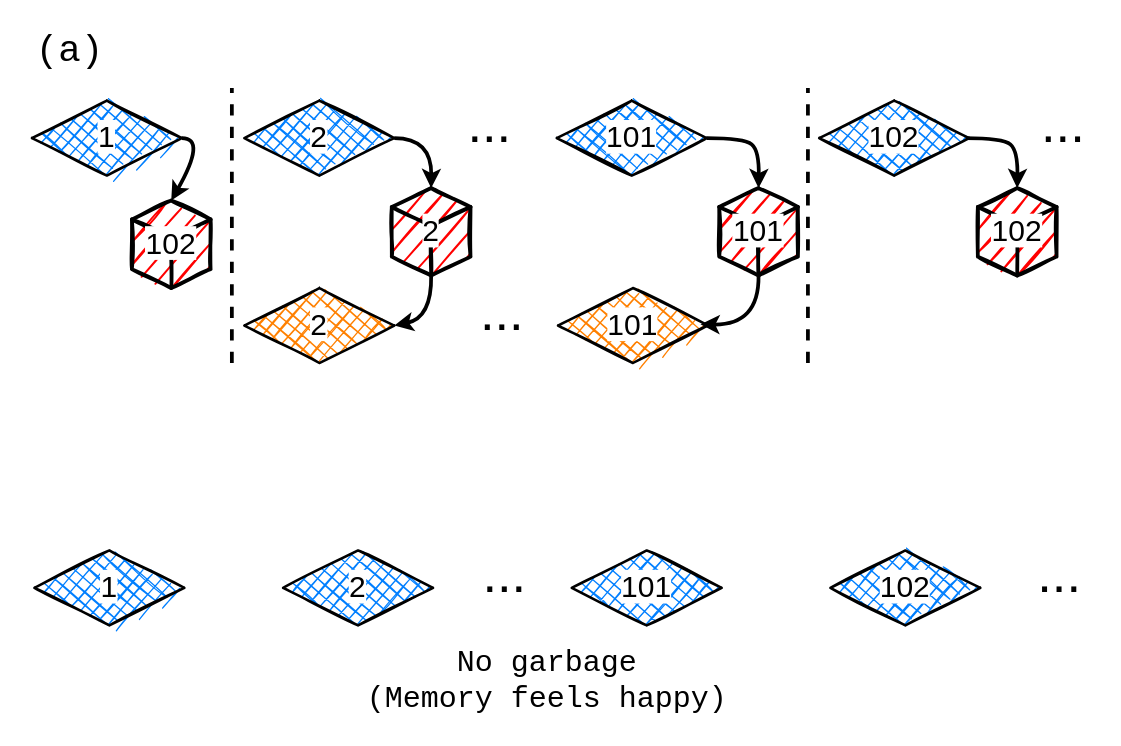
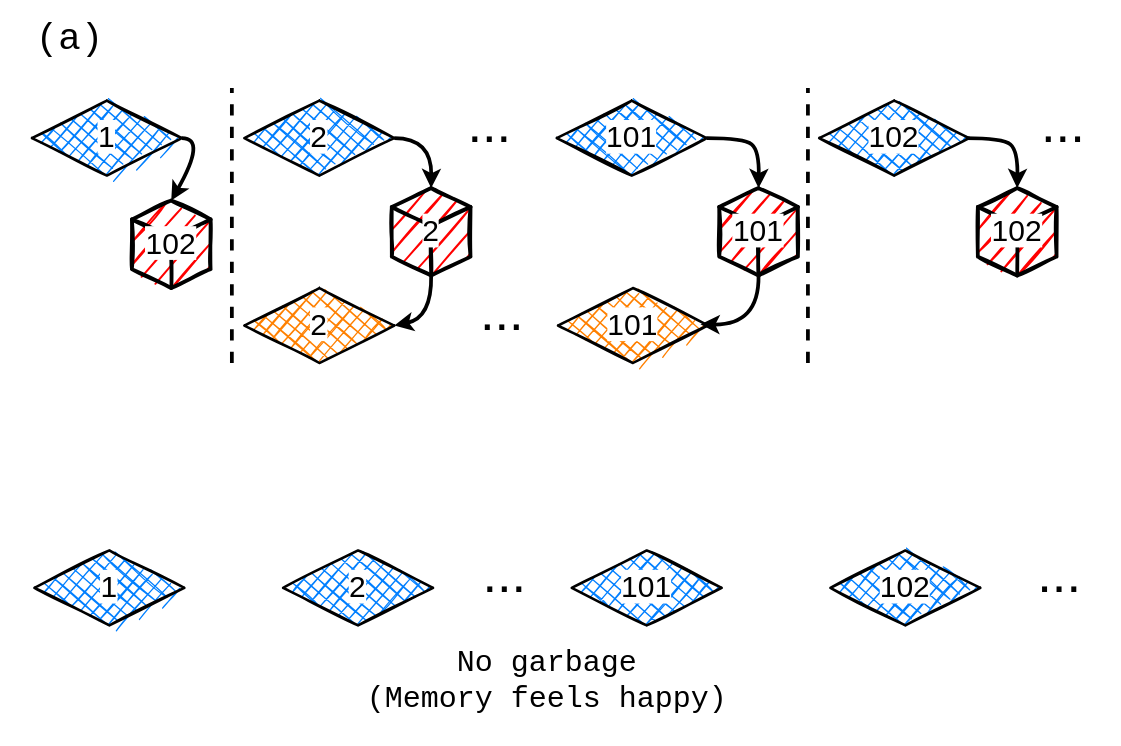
- <mxCell id="28" value="&lt;font style=&quot;font-size: 30px;&quot;&gt;(a)&lt;/font&gt;" style="text;html=1;align=center;verticalAlign=middle;resizable=0;points=[];autosize=1;fontFamily=Courier New;fontSize=30;" vertex="1" parent="1"><mxGeometry x="20" y="20" width="70" height="40" as="geometry" /></mxCell>
+ <mxCell id="28" value="&lt;font style=&quot;font-size: 30px;&quot;&gt;(a)&lt;/font&gt;" style="text;html=1;align=center;verticalAlign=middle;resizable=0;points=[];autosize=1;fontFamily=Courier New;fontSize=30;" vertex="1" parent="1"><mxGeometry x="20" y="10" width="70" height="40" as="geometry" /></mxCell>
